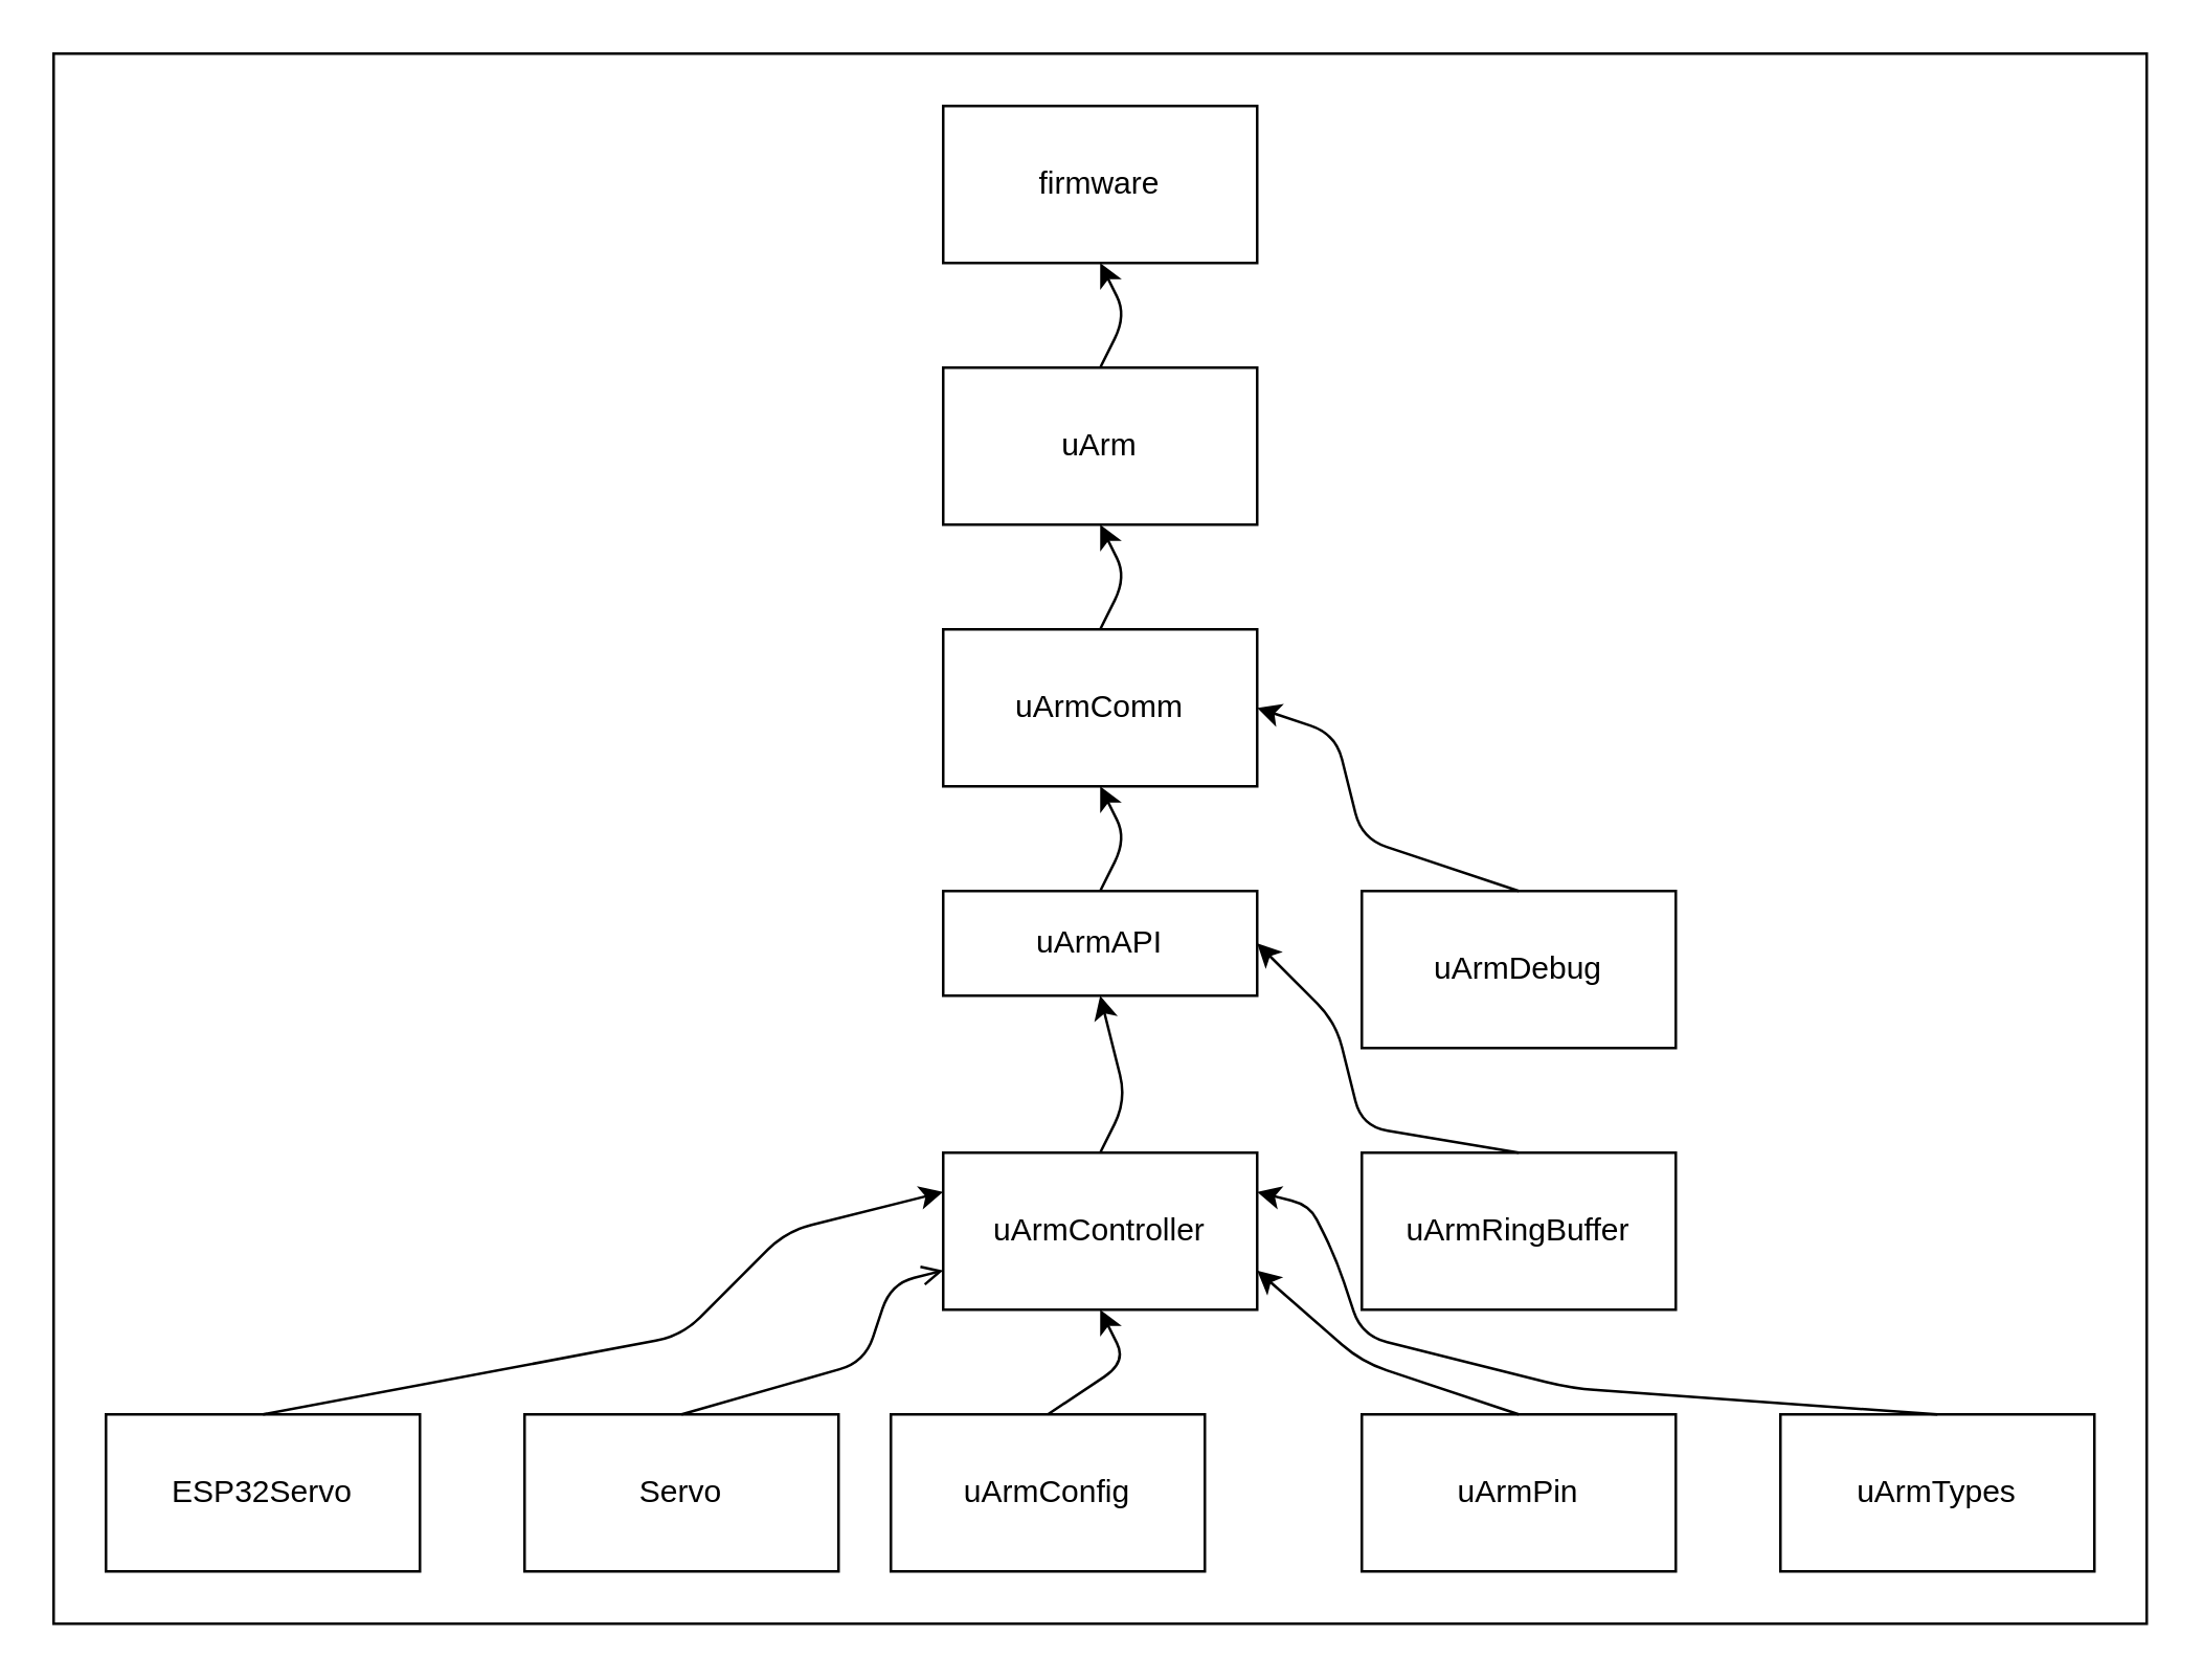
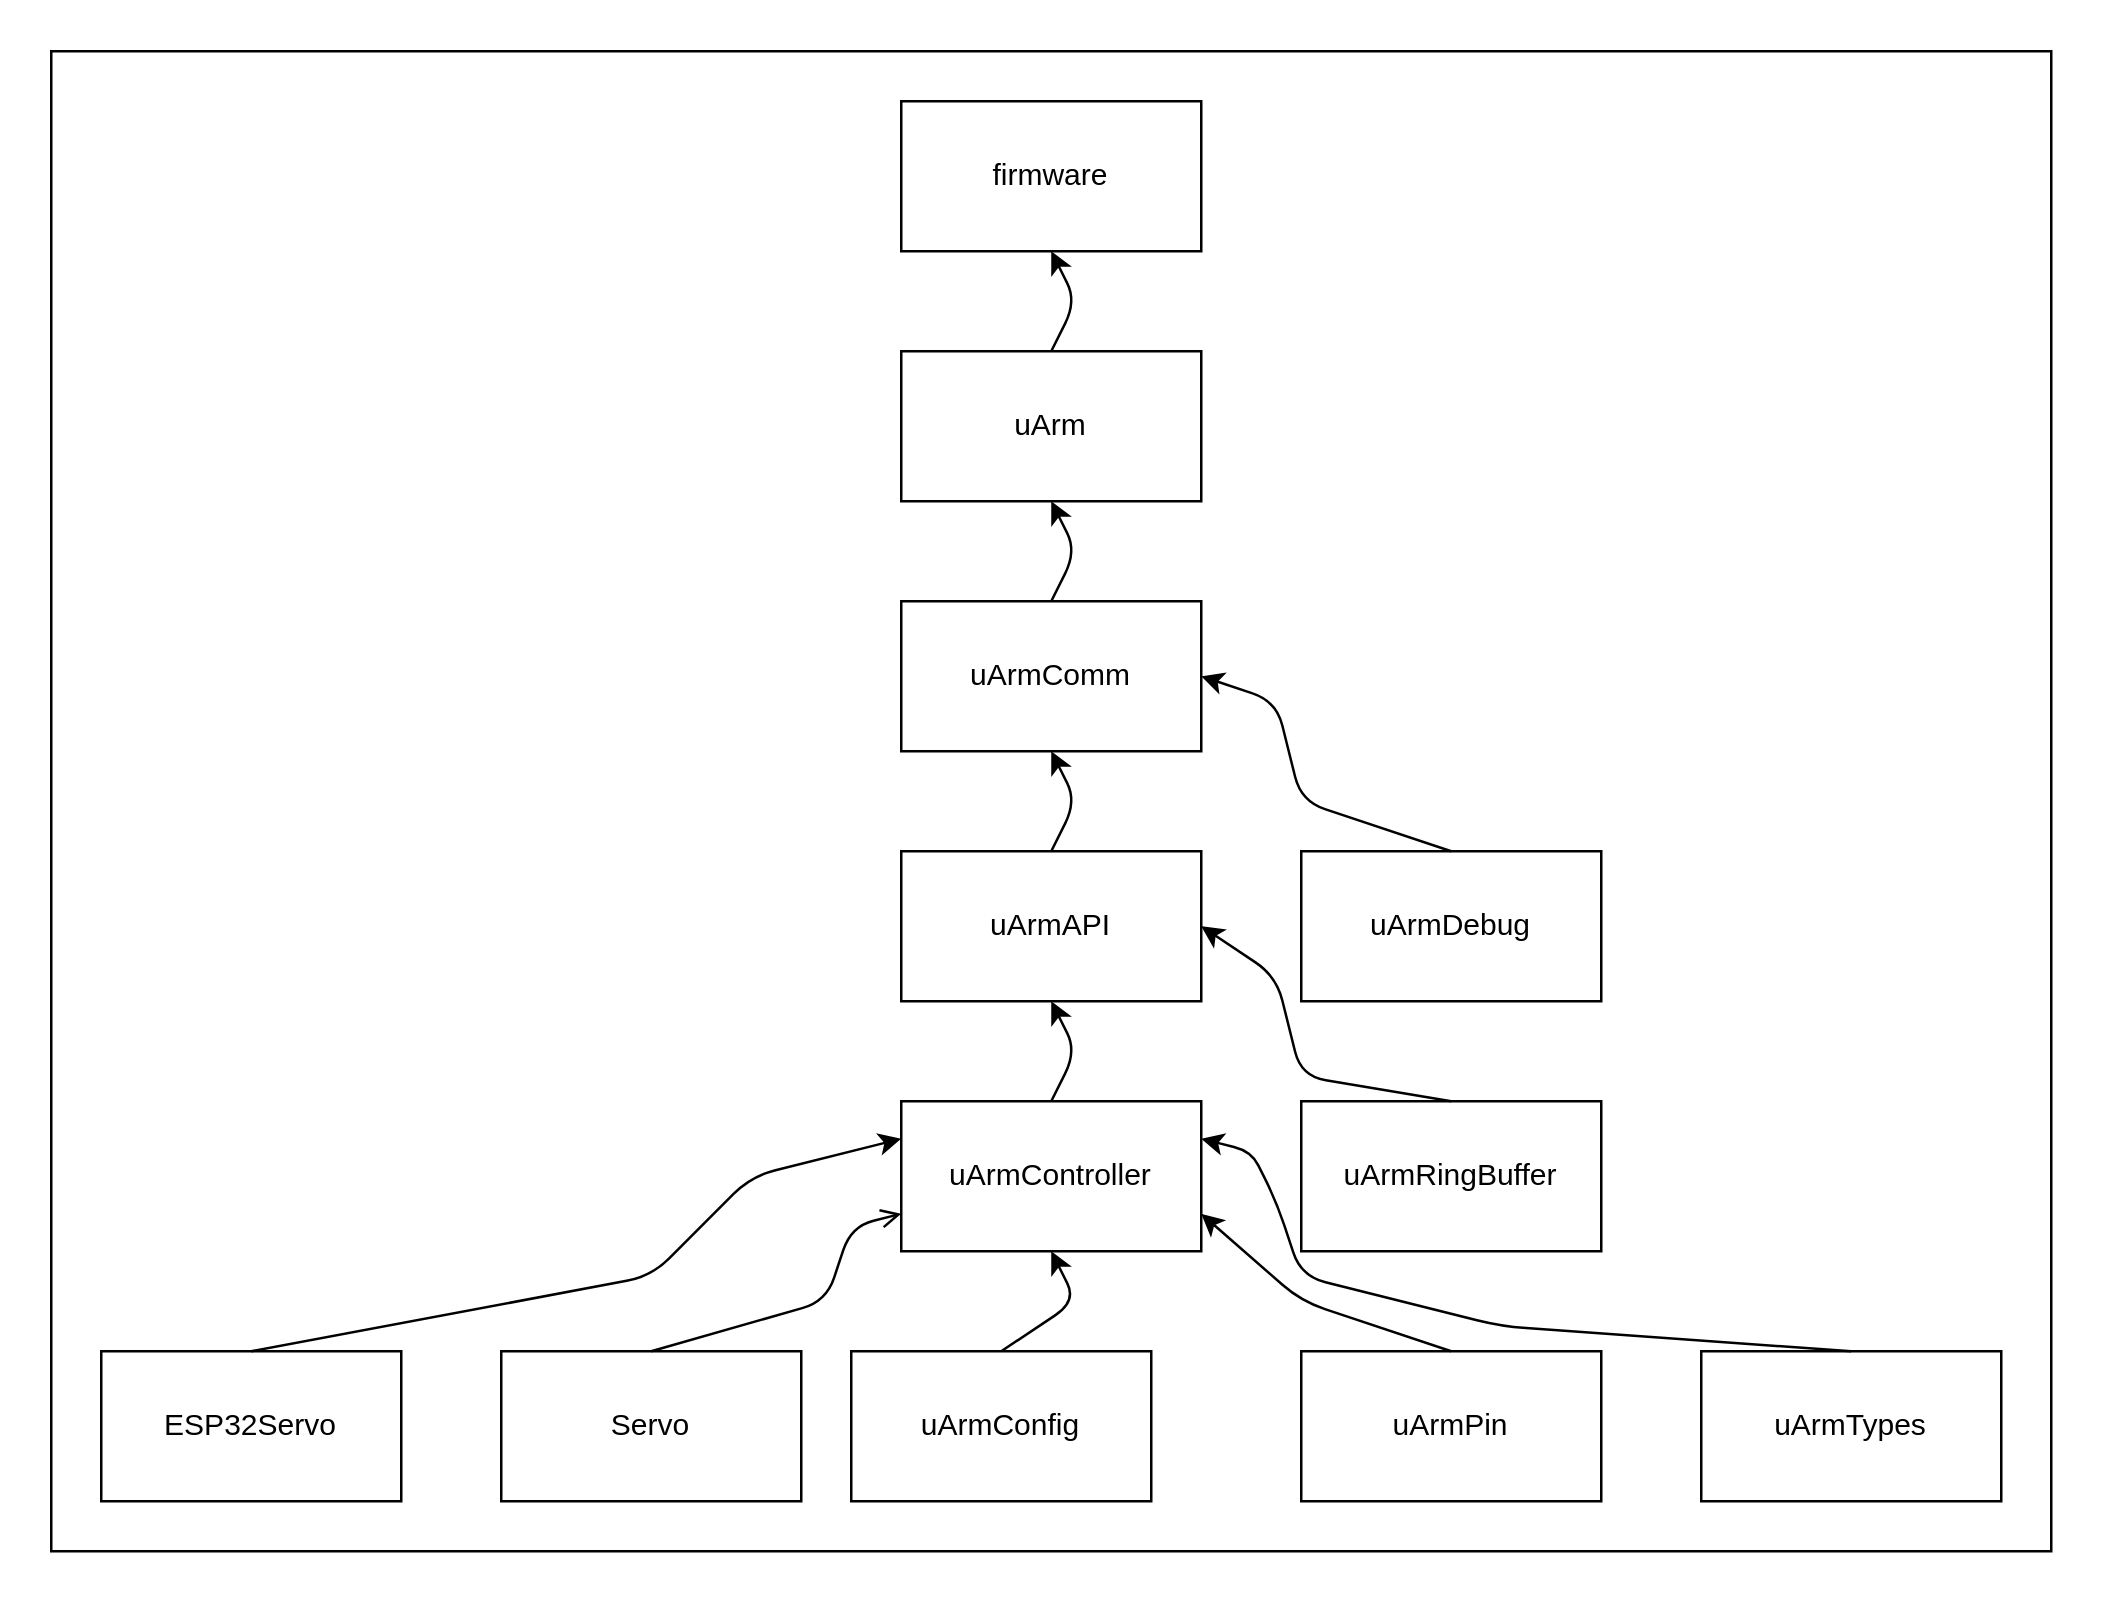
- <mxCell id="10" value="uArmAPI" style="rounded=0;whiteSpace=wrap;html=1;" vertex="1" parent="1"><mxGeometry x="360" y="340" width="120" height="40" as="geometry" /></mxCell>
+ <mxCell id="10" value="uArmAPI" style="rounded=0;whiteSpace=wrap;html=1;" vertex="1" parent="1"><mxGeometry x="360" y="340" width="120" height="60" as="geometry" /></mxCell>
